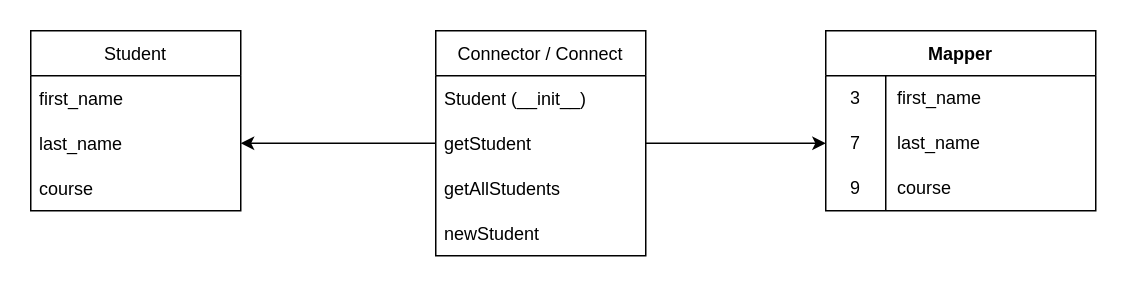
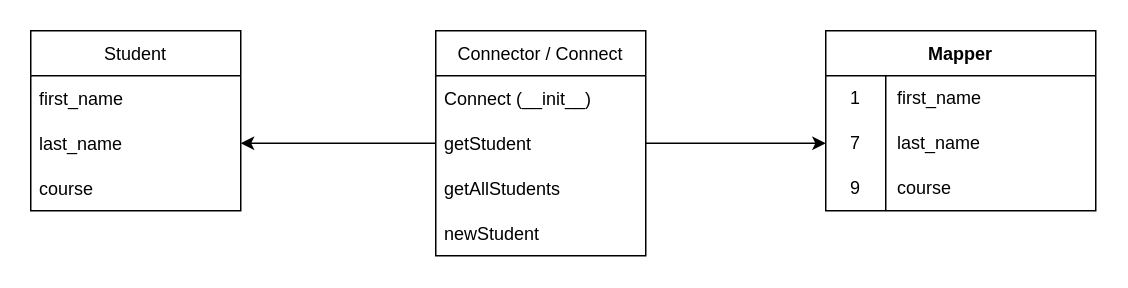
- <mxCell id="4" value="3" style="shape=partialRectangle;html=1;whiteSpace=wrap;connectable=0;fillColor=none;top=0;left=0;bottom=0;right=0;overflow=hidden;pointerEvents=1;" vertex="1" parent="3"><mxGeometry width="40" height="30" as="geometry"><mxRectangle width="40" height="30" as="alternateBounds" /></mxGeometry></mxCell>
+ <mxCell id="4" value="1" style="shape=partialRectangle;html=1;whiteSpace=wrap;connectable=0;fillColor=none;top=0;left=0;bottom=0;right=0;overflow=hidden;pointerEvents=1;" vertex="1" parent="3"><mxGeometry width="40" height="30" as="geometry"><mxRectangle width="40" height="30" as="alternateBounds" /></mxGeometry></mxCell>
- <mxCell id="17" value="Student (__init__)" style="text;strokeColor=none;fillColor=none;align=left;verticalAlign=middle;spacingLeft=4;spacingRight=4;overflow=hidden;points=[[0,0.5],[1,0.5]];portConstraint=eastwest;rotatable=0;" vertex="1" parent="16"><mxGeometry y="30" width="140" height="30" as="geometry" /></mxCell>
+ <mxCell id="17" value="Connect (__init__)" style="text;strokeColor=none;fillColor=none;align=left;verticalAlign=middle;spacingLeft=4;spacingRight=4;overflow=hidden;points=[[0,0.5],[1,0.5]];portConstraint=eastwest;rotatable=0;" vertex="1" parent="16"><mxGeometry y="30" width="140" height="30" as="geometry" /></mxCell>
